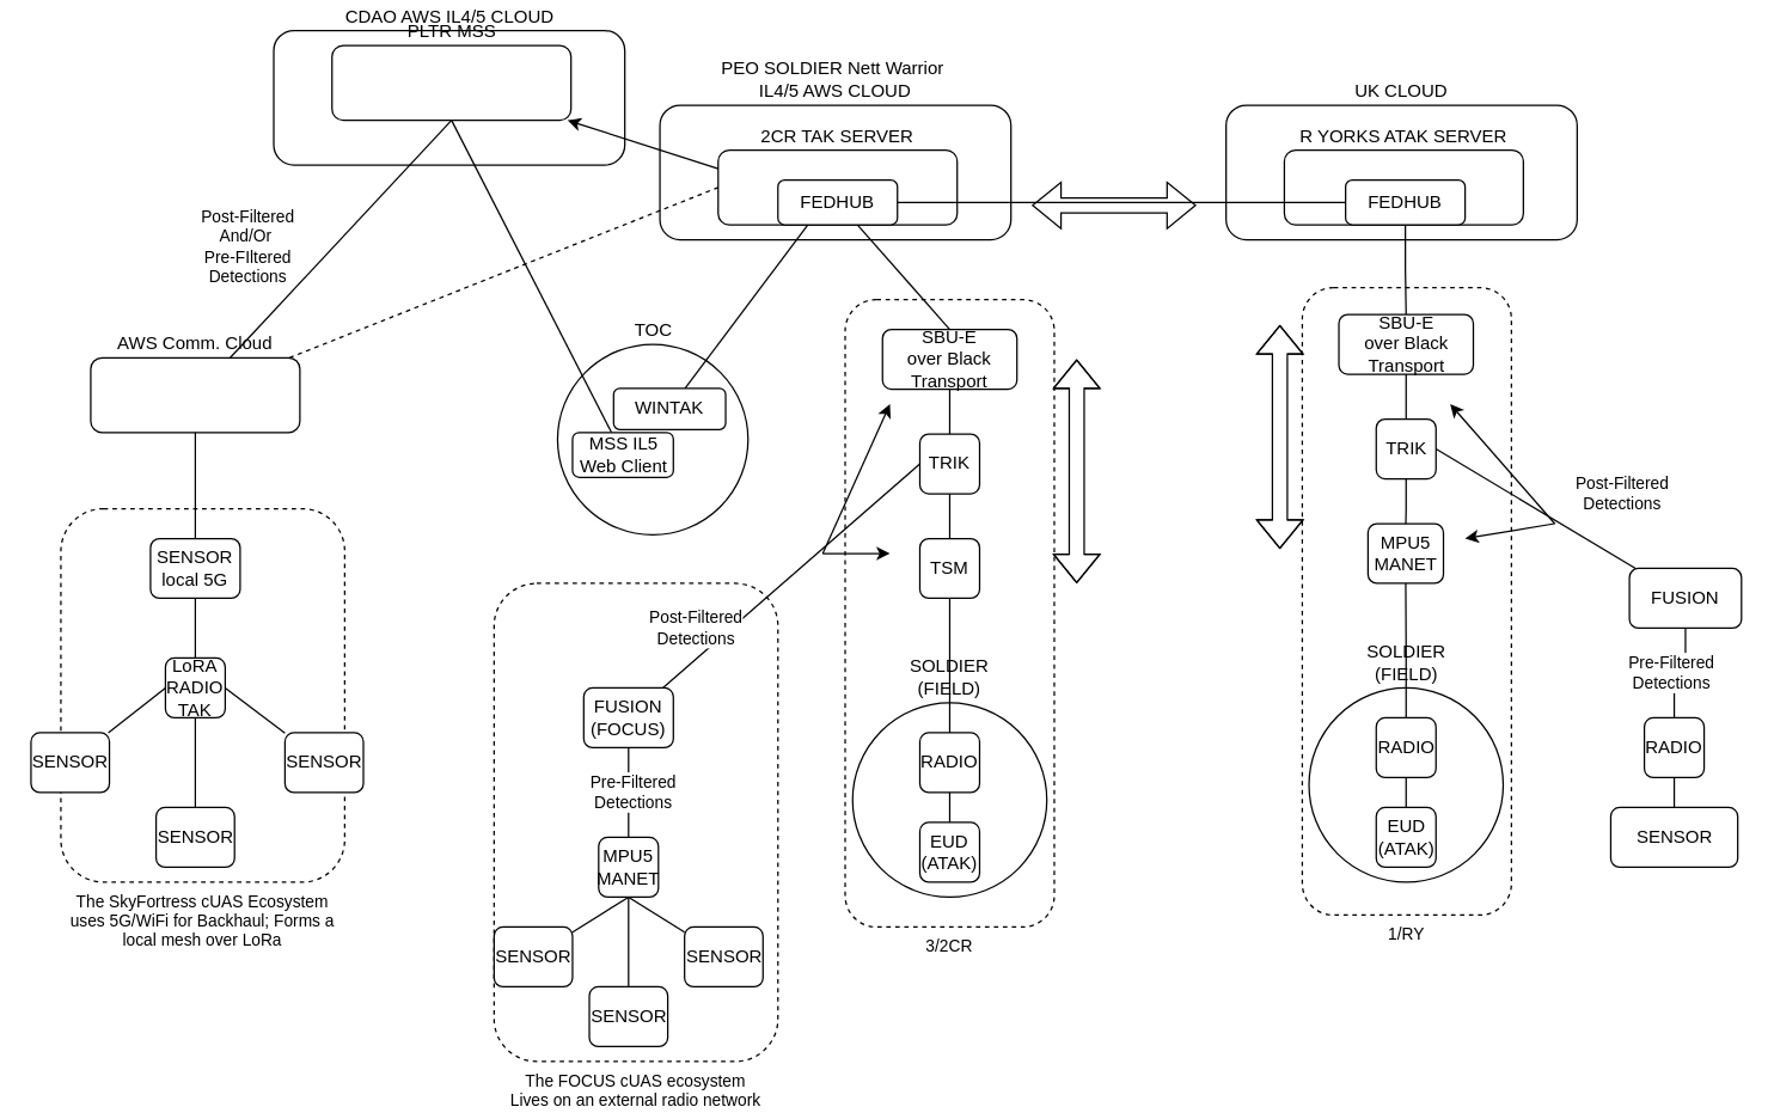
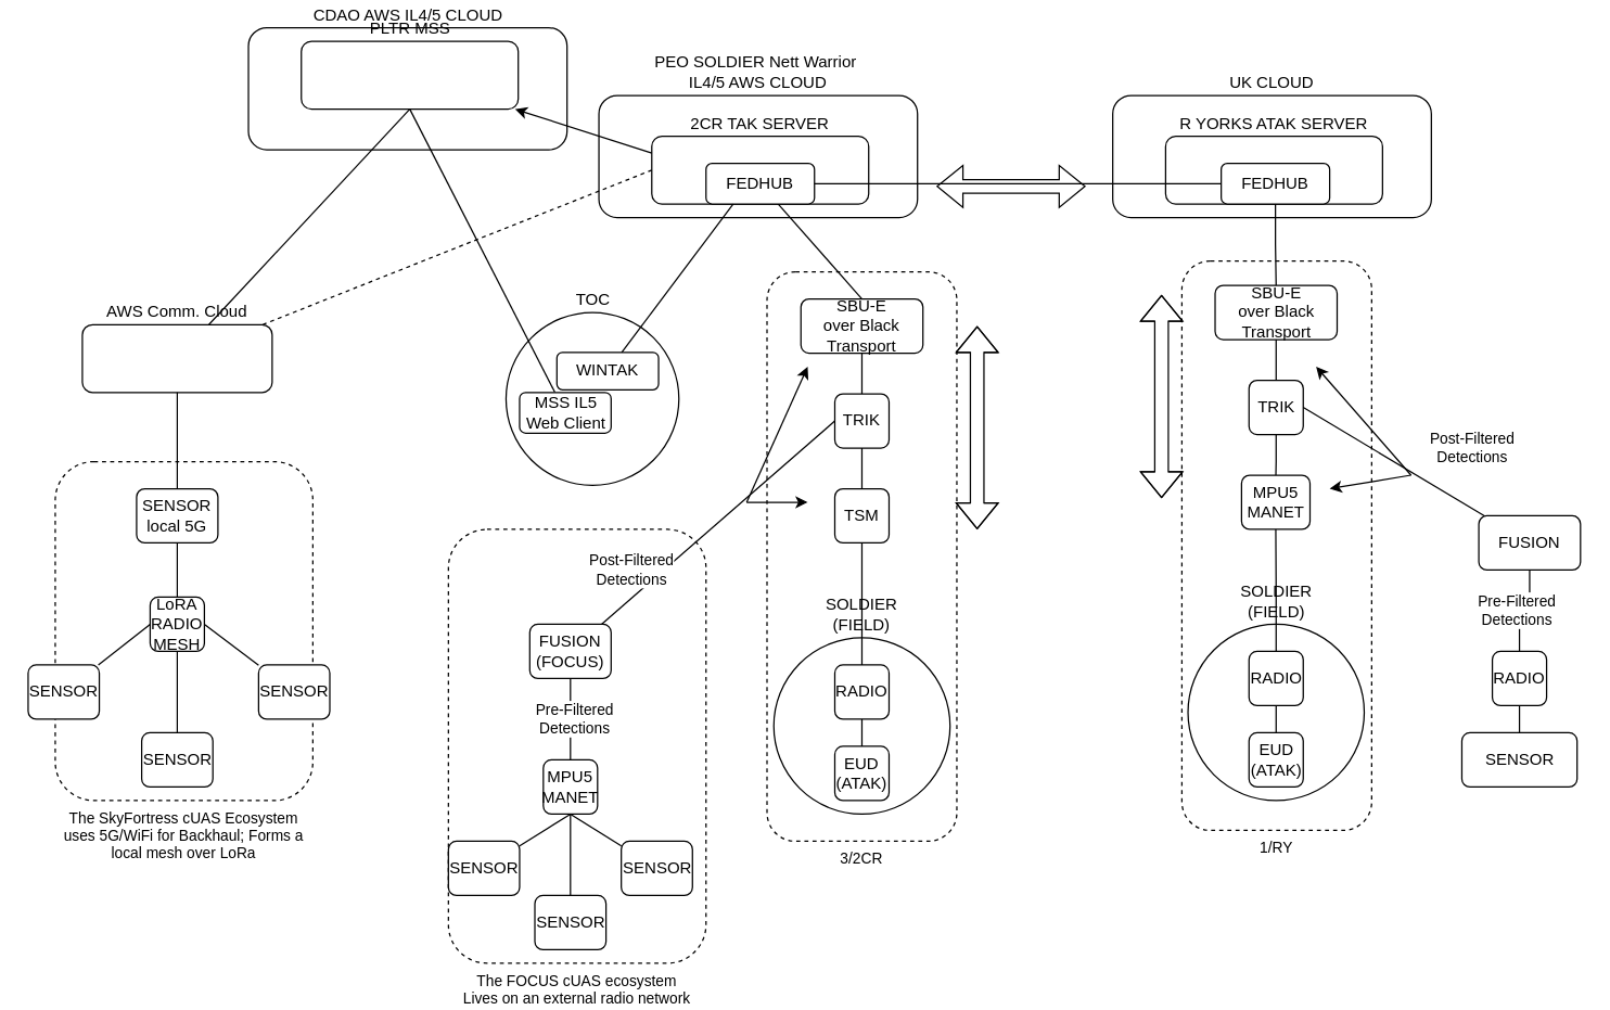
- <mxCell id="74" value="Post-Filtered&lt;div&gt;And/Or&amp;nbsp;&lt;/div&gt;&lt;div&gt;Pre-FIltered&lt;br&gt;&lt;div&gt;Detections&lt;/div&gt;&lt;/div&gt;" style="text;html=1;align=center;verticalAlign=middle;resizable=0;points=[];autosize=1;strokeColor=none;fillColor=none;fontFamily=Helvetica;fontSize=11;fontColor=default;labelBackgroundColor=default;" parent="1" vertex="1"><mxGeometry x="120" y="130" width="90" height="70" as="geometry" /></mxCell>
- <mxCell id="73" value="LoRA&lt;div&gt;RADIO&lt;div&gt;TAK&lt;/div&gt;&lt;/div&gt;" style="rounded=1;whiteSpace=wrap;html=1;" parent="1" vertex="1"><mxGeometry x="110" y="440" width="40" height="40" as="geometry" /></mxCell>
+ <mxCell id="73" value="LoRA&lt;div&gt;RADIO&lt;div&gt;MESH&lt;/div&gt;&lt;/div&gt;" style="rounded=1;whiteSpace=wrap;html=1;" parent="1" vertex="1"><mxGeometry x="110" y="440" width="40" height="40" as="geometry" /></mxCell>
